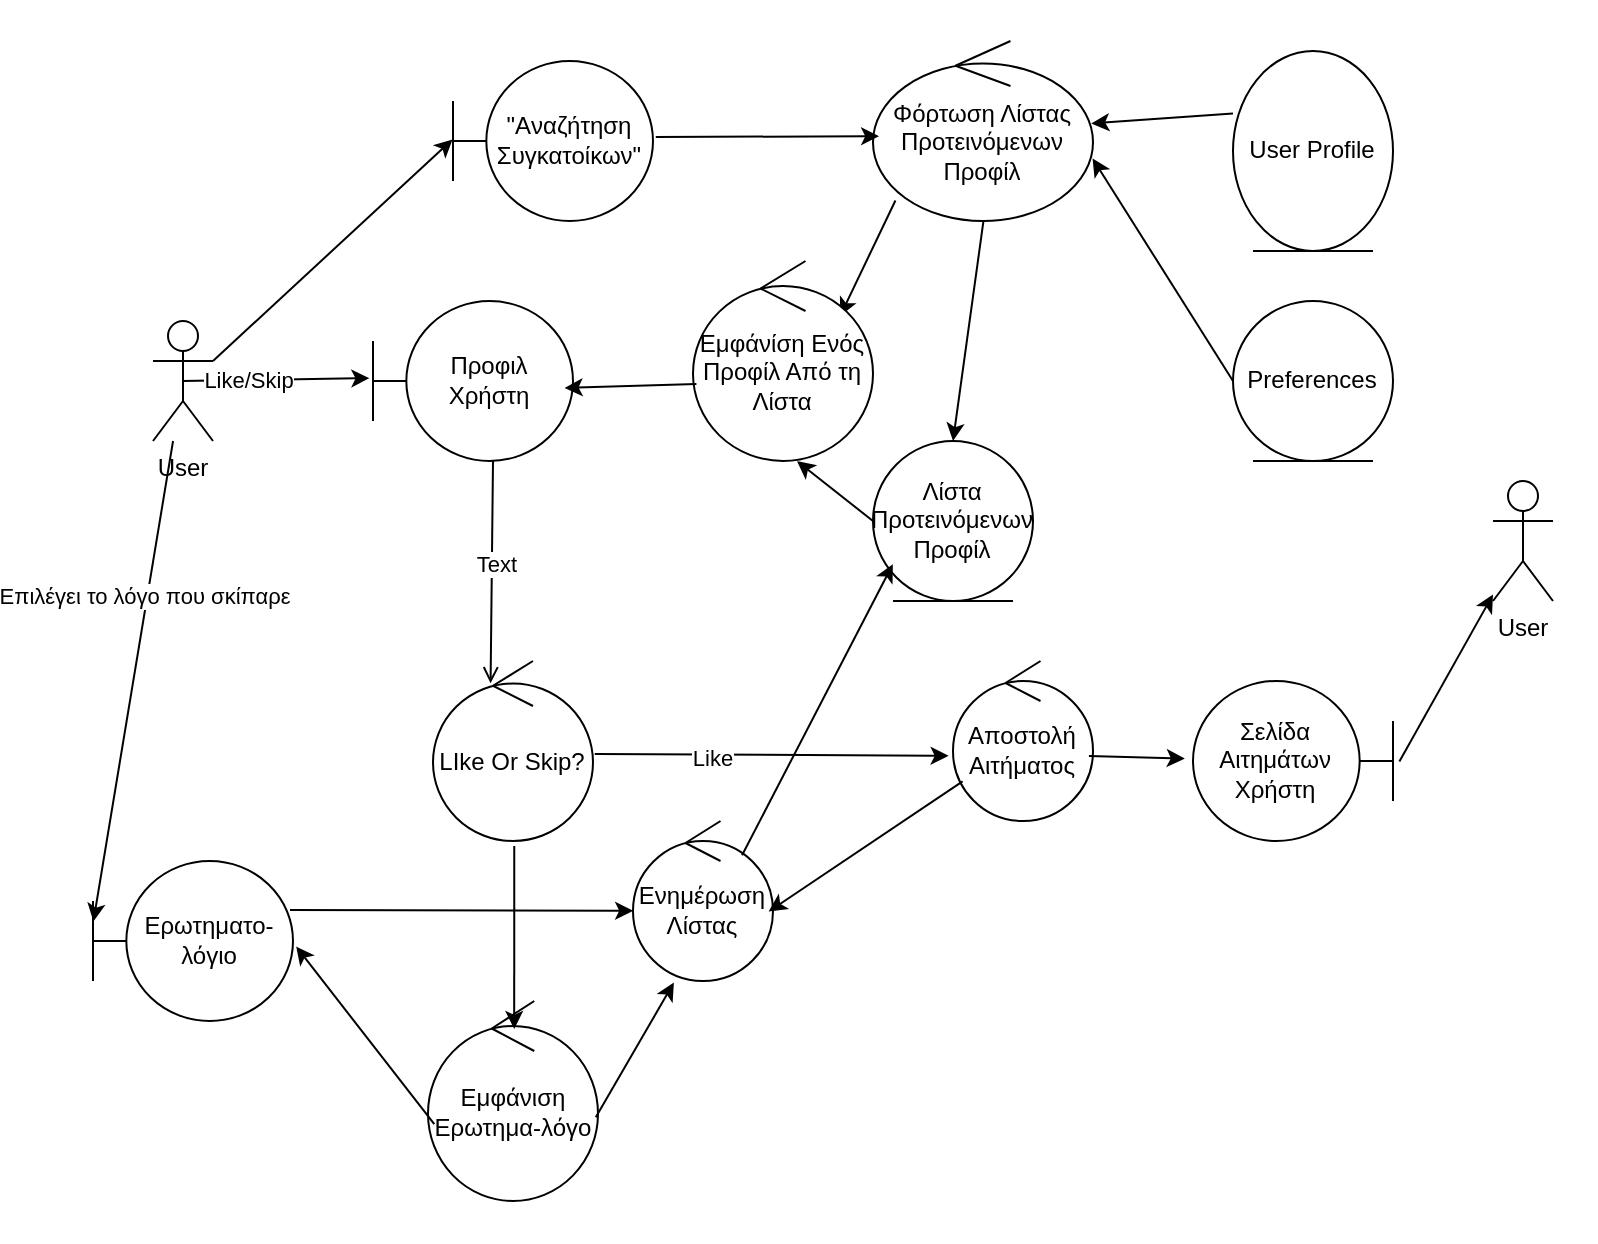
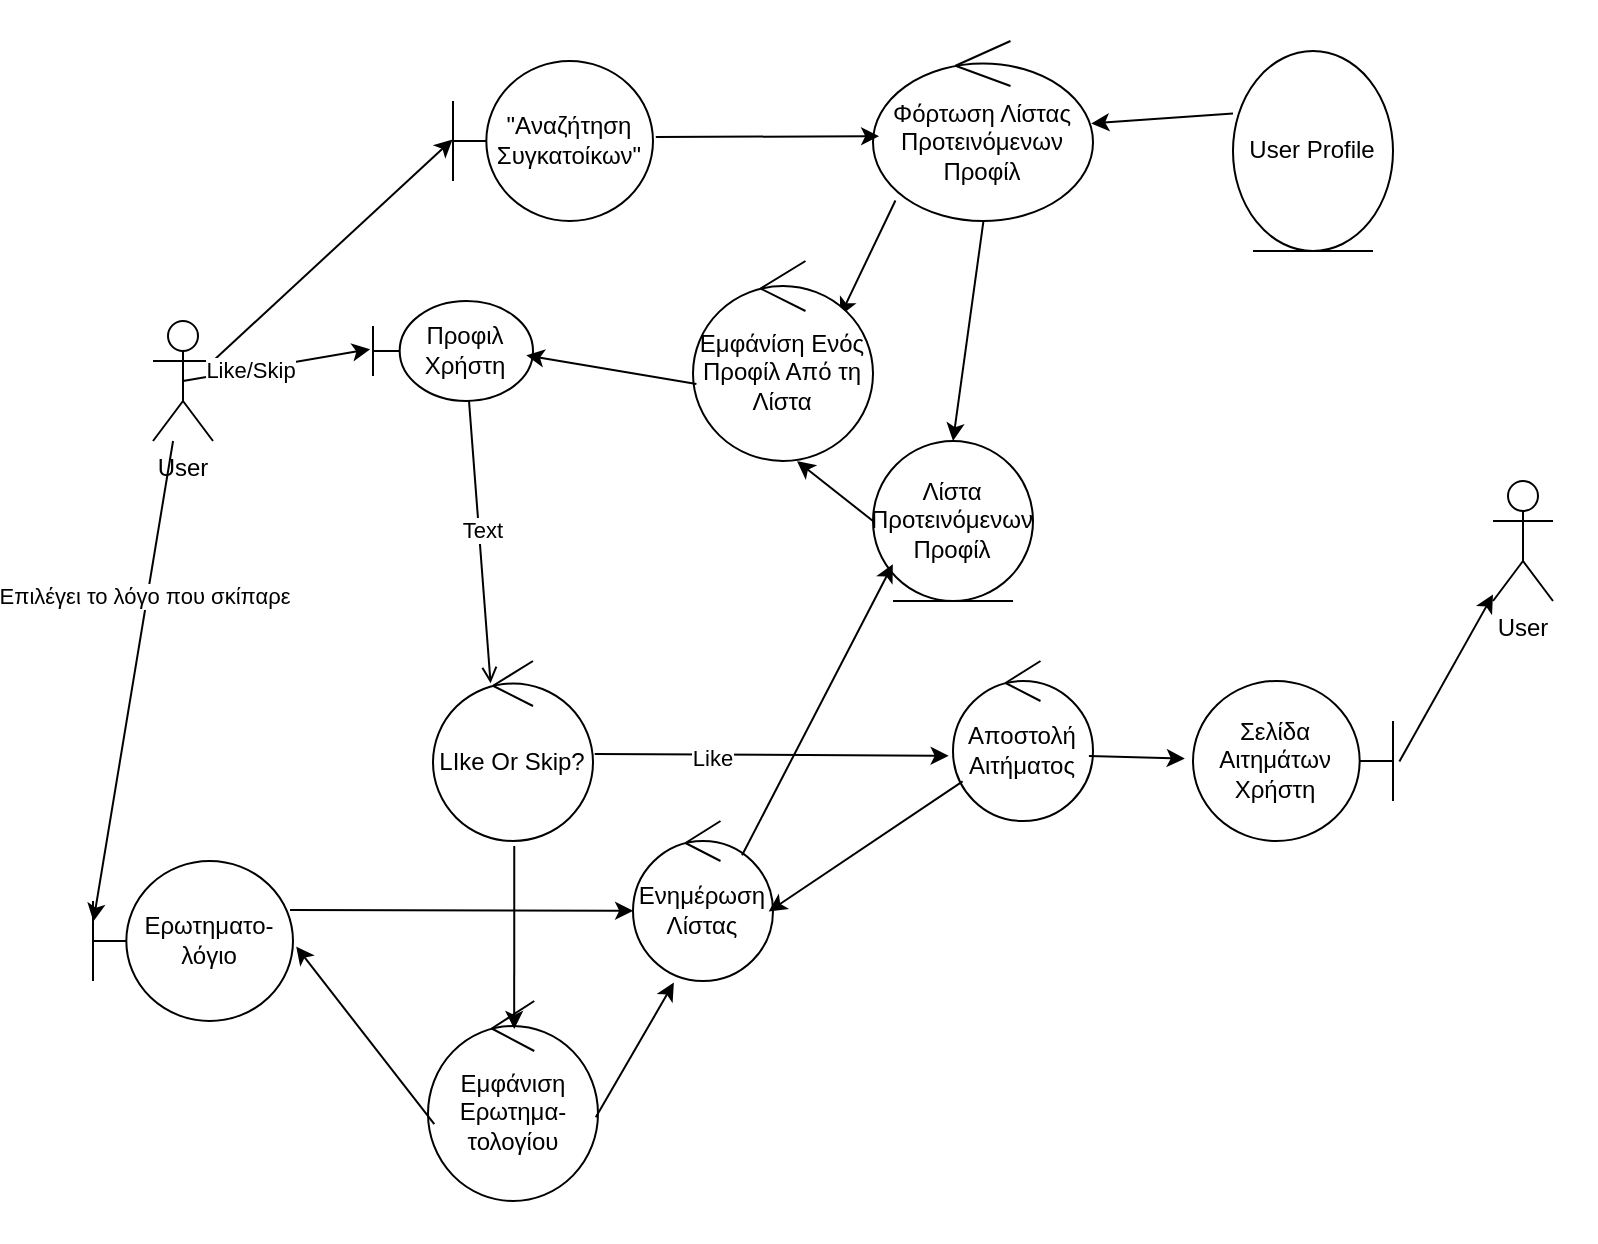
- <mxCell id="9" value="" style="endArrow=classic;html=1;rounded=0;exitX=0;exitY=0.5;exitDx=0;exitDy=0;entryX=0.998;entryY=0.653;entryDx=0;entryDy=0;entryPerimeter=0;" edge="1" parent="1" source="8" target="5"><mxGeometry width="50" height="50" relative="1" as="geometry"><mxPoint x="460" y="220" as="sourcePoint" /><mxPoint x="510" y="170" as="targetPoint" /></mxGeometry></mxCell>
- <mxCell id="17" value="Προφιλ Χρήστη" style="shape=umlBoundary;whiteSpace=wrap;html=1;" vertex="1" parent="1"><mxGeometry x="160" y="150" width="100" height="80" as="geometry" /></mxCell>
+ <mxCell id="17" value="Προφιλ Χρήστη" style="shape=umlBoundary;whiteSpace=wrap;html=1;" vertex="1" parent="1"><mxGeometry x="160" y="150" width="80" height="50" as="geometry" /></mxCell>
- <mxCell id="8" value="Preferences" style="ellipse;shape=umlEntity;whiteSpace=wrap;html=1;" vertex="1" parent="1"><mxGeometry x="590" y="150" width="80" height="80" as="geometry" /></mxCell>
- <mxCell id="30" value="Eμφάνιση Ερωτημα-λόγο" style="ellipse;shape=umlControl;whiteSpace=wrap;html=1;" vertex="1" parent="1"><mxGeometry x="187.5" y="500" width="85" height="100" as="geometry" /></mxCell>
+ <mxCell id="30" value="Eμφάνιση Ερωτημα-τολογίου" style="ellipse;shape=umlControl;whiteSpace=wrap;html=1;" vertex="1" parent="1"><mxGeometry x="187.5" y="500" width="85" height="100" as="geometry" /></mxCell>
